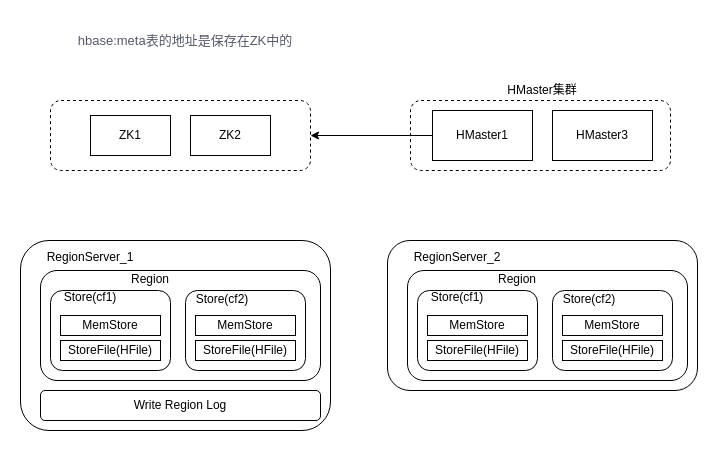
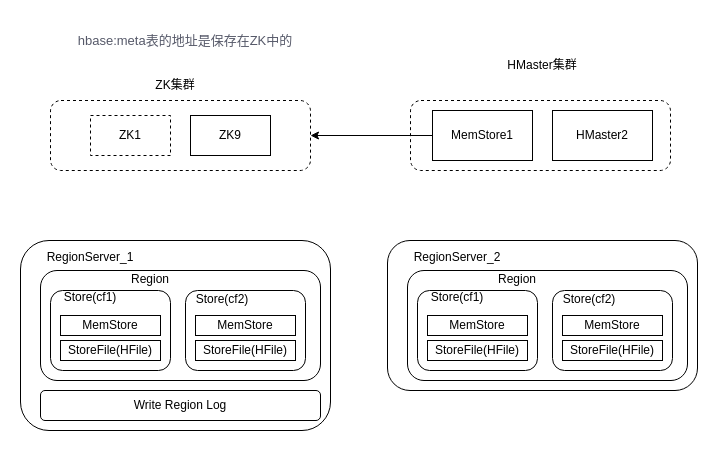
+ <mxCell id="6" value="ZK集群" style="text;html=1;strokeColor=none;fillColor=none;align=center;verticalAlign=middle;whiteSpace=wrap;rounded=0;dashed=1;" vertex="1" parent="1"><mxGeometry x="140" y="75" width="70" height="20" as="geometry" /></mxCell>
- <mxCell id="10" value="HMaster集群" style="text;html=1;strokeColor=none;fillColor=none;align=center;verticalAlign=middle;whiteSpace=wrap;rounded=0;dashed=1;" vertex="1" parent="1"><mxGeometry x="502" y="80" width="80" height="20" as="geometry" /></mxCell>
+ <mxCell id="10" value="HMaster集群" style="text;html=1;strokeColor=none;fillColor=none;align=center;verticalAlign=middle;whiteSpace=wrap;rounded=0;dashed=1;" vertex="1" parent="1"><mxGeometry x="502" y="55" width="80" height="20" as="geometry" /></mxCell>
- <mxCell id="4" value="ZK1" style="rounded=0;whiteSpace=wrap;html=1;" parent="1" vertex="1"><mxGeometry x="90" y="115" width="80" height="40" as="geometry" /></mxCell>
+ <mxCell id="4" value="ZK1" style="rounded=0;whiteSpace=wrap;html=1;dashed=1;" parent="1" vertex="1"><mxGeometry x="90" y="115" width="80" height="40" as="geometry" /></mxCell>
- <mxCell id="5" value="ZK2" style="rounded=0;whiteSpace=wrap;html=1;" parent="1" vertex="1"><mxGeometry x="190" y="115" width="80" height="40" as="geometry" /></mxCell>
+ <mxCell id="5" value="ZK9" style="rounded=0;whiteSpace=wrap;html=1;" parent="1" vertex="1"><mxGeometry x="190" y="115" width="80" height="40" as="geometry" /></mxCell>
- <mxCell id="8" value="HMaster1" style="rounded=0;whiteSpace=wrap;html=1;" vertex="1" parent="1"><mxGeometry x="432" y="110" width="100" height="50" as="geometry" /></mxCell>
+ <mxCell id="8" value="MemStore1" style="rounded=0;whiteSpace=wrap;html=1;" vertex="1" parent="1"><mxGeometry x="432" y="110" width="100" height="50" as="geometry" /></mxCell>
- <mxCell id="9" value="HMaster3" style="rounded=0;whiteSpace=wrap;html=1;" vertex="1" parent="1"><mxGeometry x="552" y="110" width="100" height="50" as="geometry" /></mxCell>
+ <mxCell id="9" value="HMaster2" style="rounded=0;whiteSpace=wrap;html=1;" vertex="1" parent="1"><mxGeometry x="552" y="110" width="100" height="50" as="geometry" /></mxCell>
